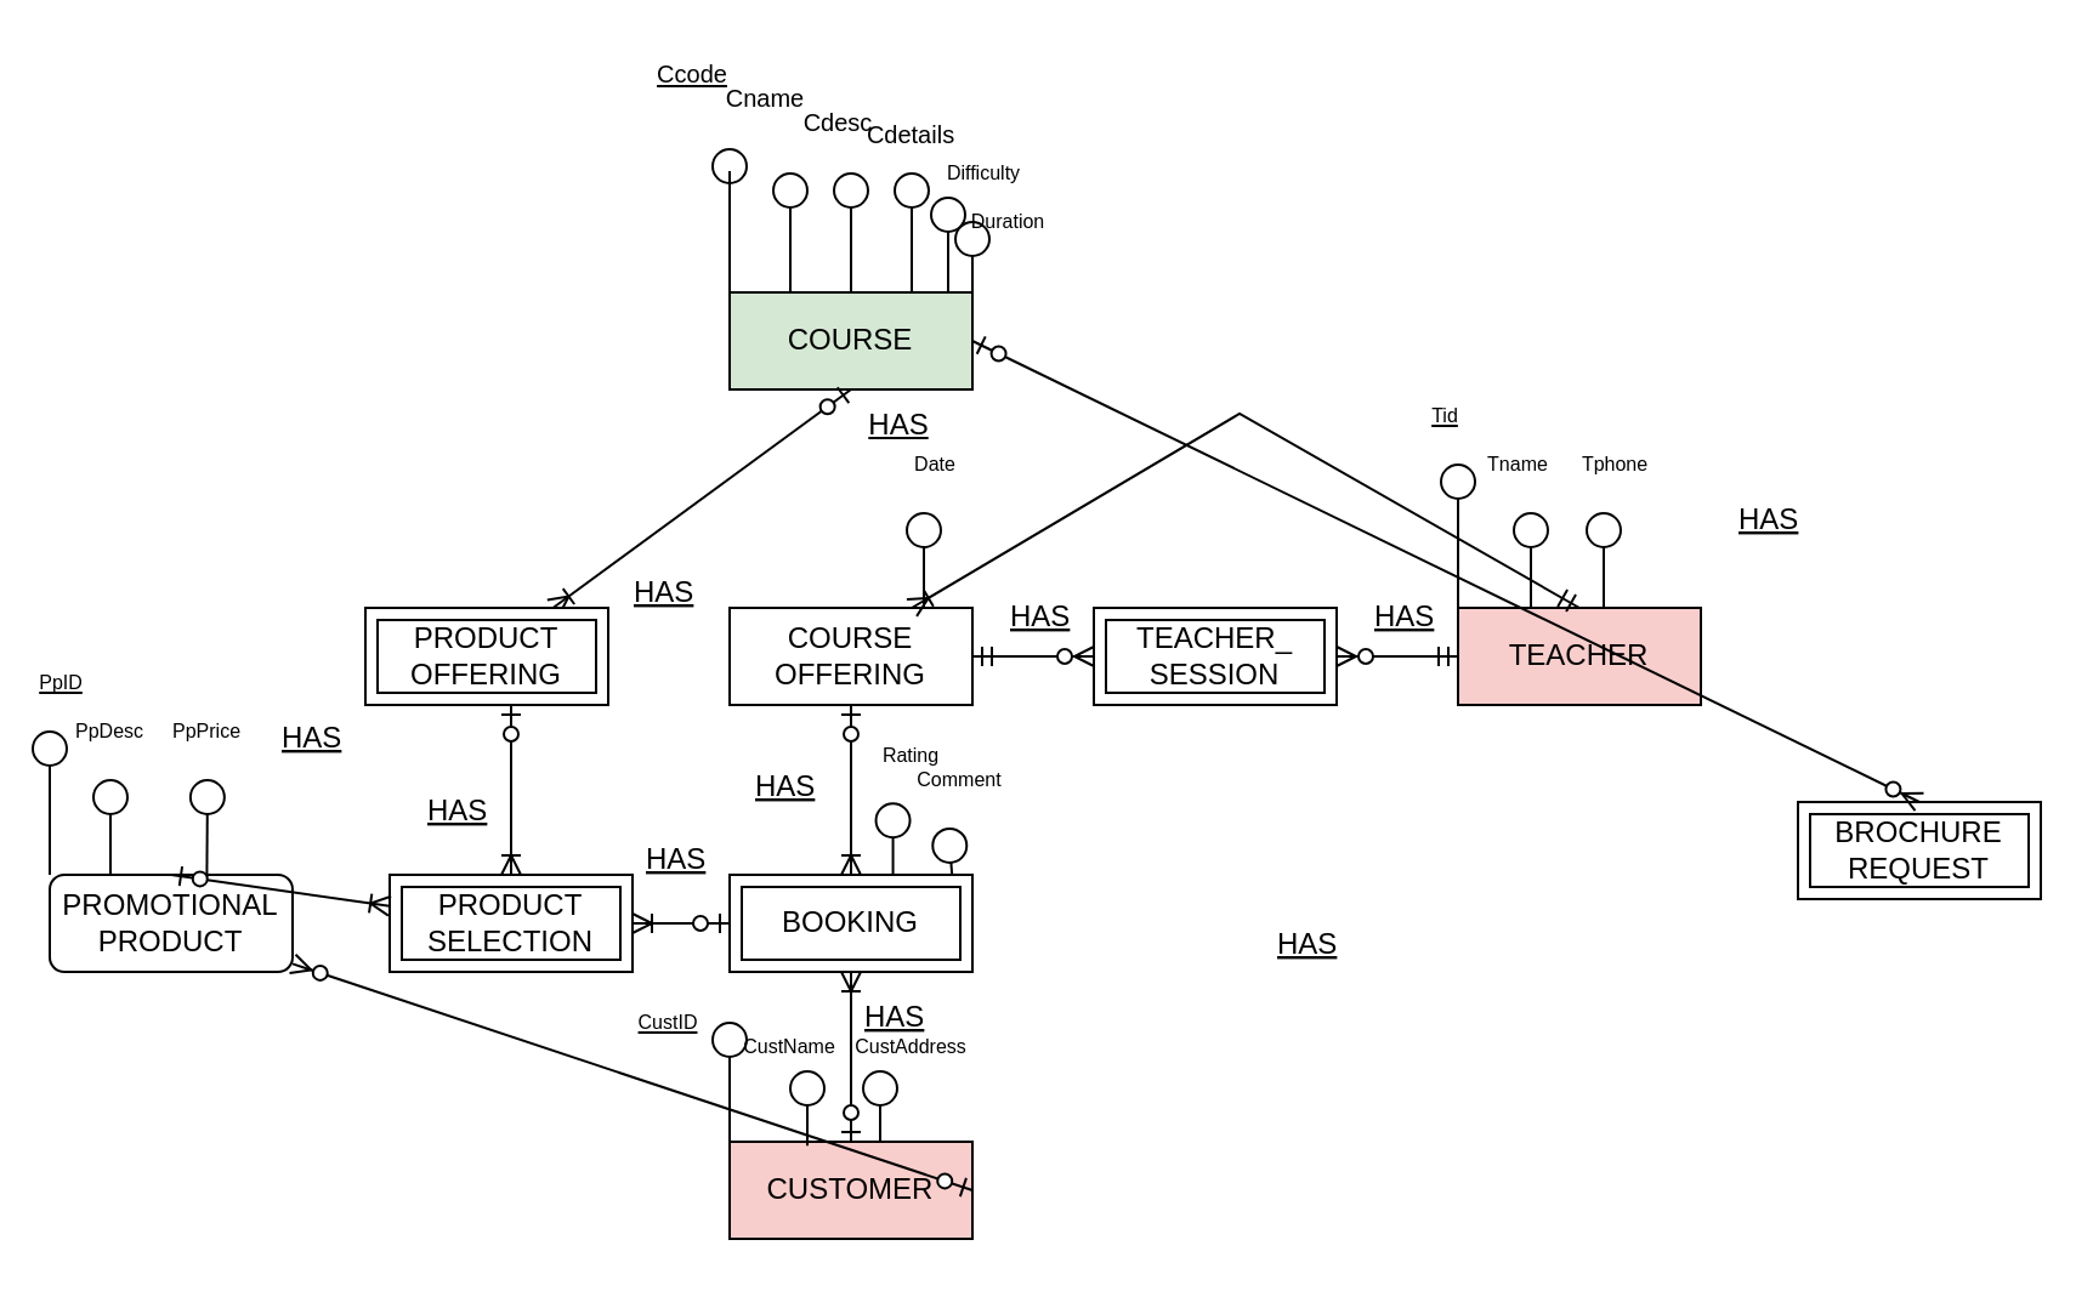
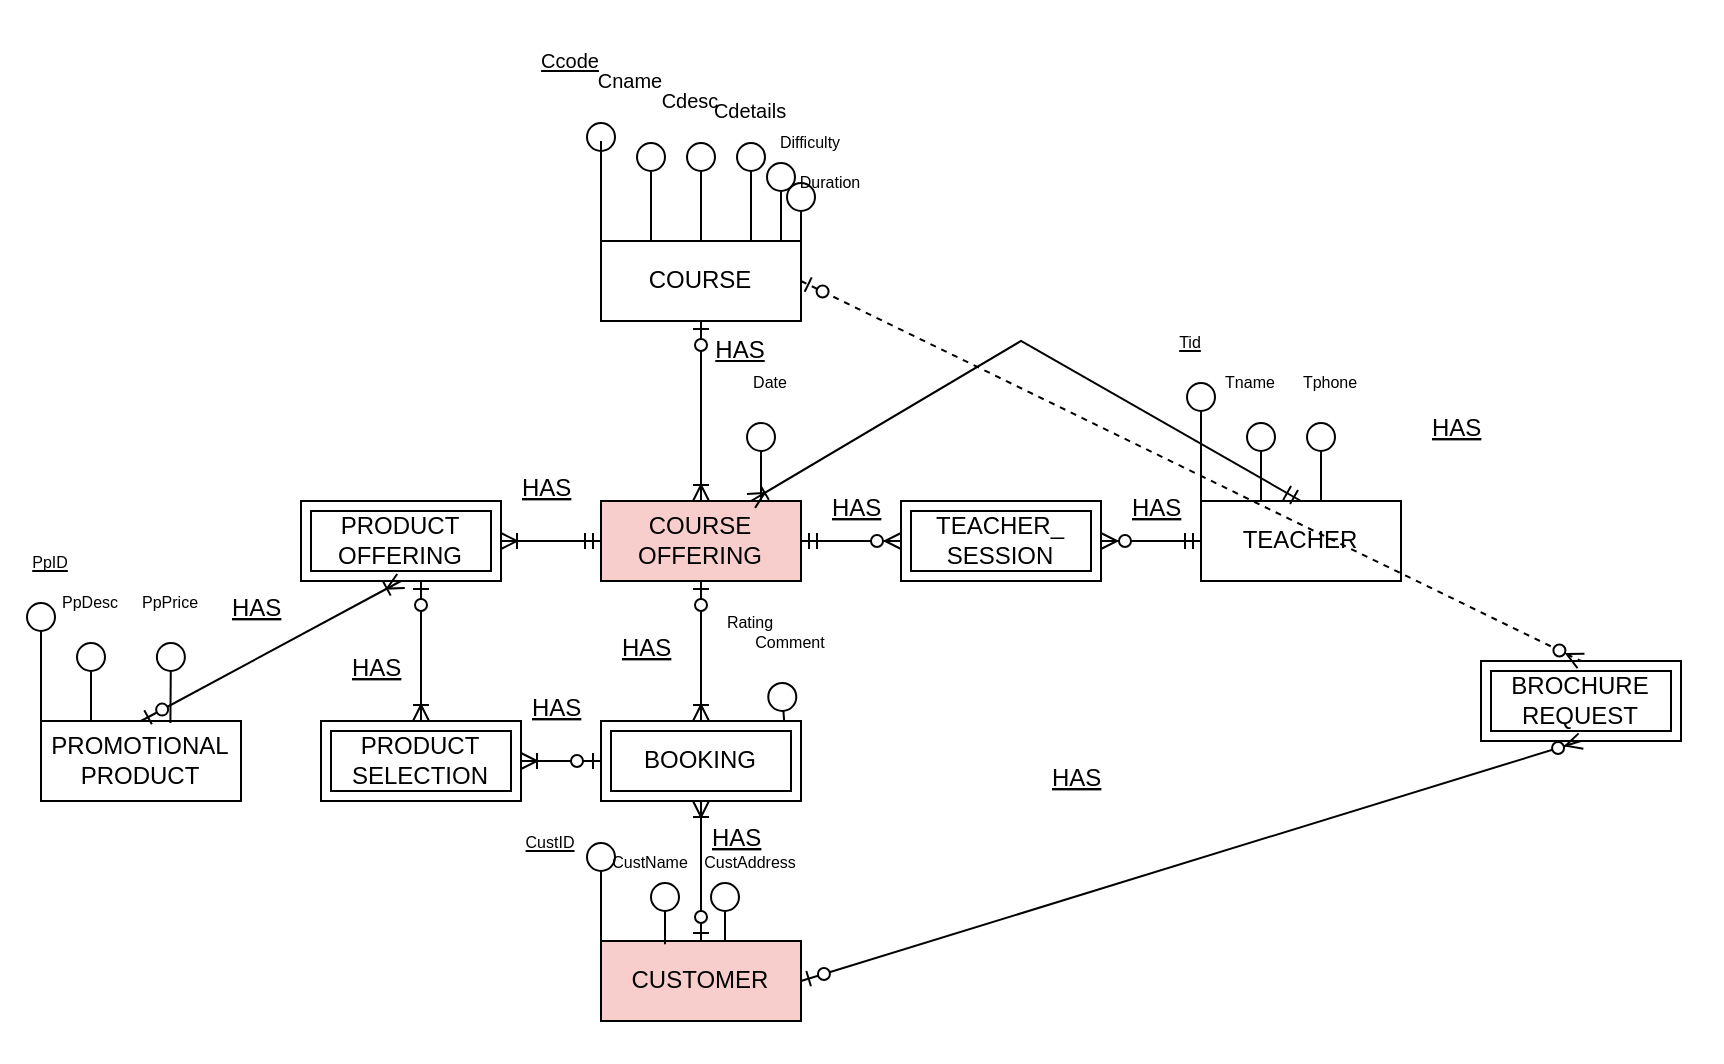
- <mxCell id="2" value="COURSE" style="whiteSpace=wrap;html=1;align=center;fillColor=#d5e8d4;" parent="1" vertex="1"><mxGeometry x="300" y="120" width="100" height="40" as="geometry" /></mxCell>
+ <mxCell id="2" value="COURSE" style="whiteSpace=wrap;html=1;align=center;" parent="1" vertex="1"><mxGeometry x="300" y="120" width="100" height="40" as="geometry" /></mxCell>
- <mxCell id="8" value="" style="fontSize=12;html=1;endArrow=ERoneToMany;startArrow=ERzeroToOne;rounded=0;exitX=0.5;exitY=1;exitDx=0;exitDy=0;" parent="1" source="2" target="50" edge="1"><mxGeometry width="100" height="100" relative="1" as="geometry"><mxPoint x="360" y="160" as="sourcePoint" /><mxPoint x="460" y="250" as="targetPoint" /></mxGeometry></mxCell>
+ <mxCell id="8" value="" style="fontSize=12;html=1;endArrow=ERoneToMany;startArrow=ERzeroToOne;rounded=0;entryX=0.5;entryY=0;entryDx=0;entryDy=0;exitX=0.5;exitY=1;exitDx=0;exitDy=0;" parent="1" source="2" target="3" edge="1"><mxGeometry width="100" height="100" relative="1" as="geometry"><mxPoint x="360" y="160" as="sourcePoint" /><mxPoint x="460" y="250" as="targetPoint" /></mxGeometry></mxCell>
+ <mxCell id="51" value="" style="fontSize=12;html=1;endArrow=ERoneToMany;startArrow=ERmandOne;rounded=0;exitX=0;exitY=0.5;exitDx=0;exitDy=0;entryX=1;entryY=0.5;entryDx=0;entryDy=0;" parent="1" source="3" target="50" edge="1"><mxGeometry width="100" height="100" relative="1" as="geometry"><mxPoint x="300" y="280" as="sourcePoint" /><mxPoint x="250" y="280" as="targetPoint" /></mxGeometry></mxCell>
- <mxCell id="3" value="COURSE OFFERING" style="whiteSpace=wrap;html=1;align=center;" parent="1" vertex="1"><mxGeometry x="300" y="250" width="100" height="40" as="geometry" /></mxCell>
+ <mxCell id="3" value="COURSE OFFERING" style="whiteSpace=wrap;html=1;align=center;fillColor=#f8cecc;" parent="1" vertex="1"><mxGeometry x="300" y="250" width="100" height="40" as="geometry" /></mxCell>
- <mxCell id="9" value="TEACHER" style="whiteSpace=wrap;html=1;align=center;fillColor=#f8cecc;" parent="1" vertex="1"><mxGeometry x="600" y="250" width="100" height="40" as="geometry" /></mxCell>
+ <mxCell id="9" value="TEACHER" style="whiteSpace=wrap;html=1;align=center;" parent="1" vertex="1"><mxGeometry x="600" y="250" width="100" height="40" as="geometry" /></mxCell>
- <mxCell id="62" value="" style="fontSize=12;html=1;endArrow=ERzeroToMany;startArrow=ERzeroToOne;rounded=0;exitX=1;exitY=0.5;exitDx=0;exitDy=0;entryX=0.5;entryY=0;entryDx=0;entryDy=0;" parent="1" source="2" target="61" edge="1"><mxGeometry width="100" height="100" relative="1" as="geometry"><mxPoint x="540" y="390" as="sourcePoint" /><mxPoint x="640" y="290" as="targetPoint" /></mxGeometry></mxCell>
+ <mxCell id="62" value="" style="fontSize=12;html=1;endArrow=ERzeroToMany;startArrow=ERzeroToOne;rounded=0;exitX=1;exitY=0.5;exitDx=0;exitDy=0;entryX=0.5;entryY=0;entryDx=0;entryDy=0;dashed=1;" parent="1" source="2" target="61" edge="1"><mxGeometry width="100" height="100" relative="1" as="geometry"><mxPoint x="540" y="390" as="sourcePoint" /><mxPoint x="640" y="290" as="targetPoint" /></mxGeometry></mxCell>
- <mxCell id="42" value="" style="endArrow=circle;html=1;rounded=0;startArrow=none;startFill=0;endFill=0;exitX=0.673;exitY=0.1;exitDx=0;exitDy=0;entryX=-0.274;entryY=1.481;entryDx=0;entryDy=0;entryPerimeter=0;exitPerimeter=0;" parent="1" source="49" target="44" edge="1"><mxGeometry width="50" height="50" relative="1" as="geometry"><mxPoint x="450" y="360" as="sourcePoint" /><mxPoint x="450" y="320" as="targetPoint" /><Array as="points" /></mxGeometry></mxCell>
- <mxCell id="66" value="" style="fontSize=12;html=1;endArrow=ERoneToMany;startArrow=ERzeroToOne;rounded=0;exitX=0.5;exitY=0;exitDx=0;exitDy=0;" parent="1" source="10" target="46" edge="1"><mxGeometry width="100" height="100" relative="1" as="geometry"><mxPoint x="130" y="390" as="sourcePoint" /><mxPoint x="170" y="390" as="targetPoint" /></mxGeometry></mxCell>
+ <mxCell id="66" value="" style="fontSize=12;html=1;endArrow=ERoneToMany;startArrow=ERzeroToOne;rounded=0;entryX=0.5;entryY=1;entryDx=0;entryDy=0;exitX=0.5;exitY=0;exitDx=0;exitDy=0;" parent="1" source="10" target="50" edge="1"><mxGeometry width="100" height="100" relative="1" as="geometry"><mxPoint x="130" y="390" as="sourcePoint" /><mxPoint x="170" y="390" as="targetPoint" /></mxGeometry></mxCell>
- <mxCell id="10" value="PROMOTIONAL&lt;br&gt;PRODUCT" style="whiteSpace=wrap;html=1;align=center;rounded=1;" parent="1" vertex="1"><mxGeometry x="20" y="360" width="100" height="40" as="geometry" /></mxCell>
+ <mxCell id="10" value="PROMOTIONAL&lt;br&gt;PRODUCT" style="whiteSpace=wrap;html=1;align=center;" parent="1" vertex="1"><mxGeometry x="20" y="360" width="100" height="40" as="geometry" /></mxCell>
- <mxCell id="63" value="" style="fontSize=12;html=1;endArrow=ERzeroToMany;startArrow=ERzeroToOne;rounded=0;exitX=1;exitY=0.5;exitDx=0;exitDy=0;" parent="1" source="11" target="10" edge="1"><mxGeometry width="100" height="100" relative="1" as="geometry"><mxPoint x="540" y="390" as="sourcePoint" /><mxPoint x="640" y="290" as="targetPoint" /></mxGeometry></mxCell>
+ <mxCell id="63" value="" style="fontSize=12;html=1;endArrow=ERzeroToMany;startArrow=ERzeroToOne;rounded=0;entryX=0.5;entryY=1;entryDx=0;entryDy=0;exitX=1;exitY=0.5;exitDx=0;exitDy=0;" parent="1" source="11" target="61" edge="1"><mxGeometry width="100" height="100" relative="1" as="geometry"><mxPoint x="540" y="390" as="sourcePoint" /><mxPoint x="640" y="290" as="targetPoint" /></mxGeometry></mxCell>
